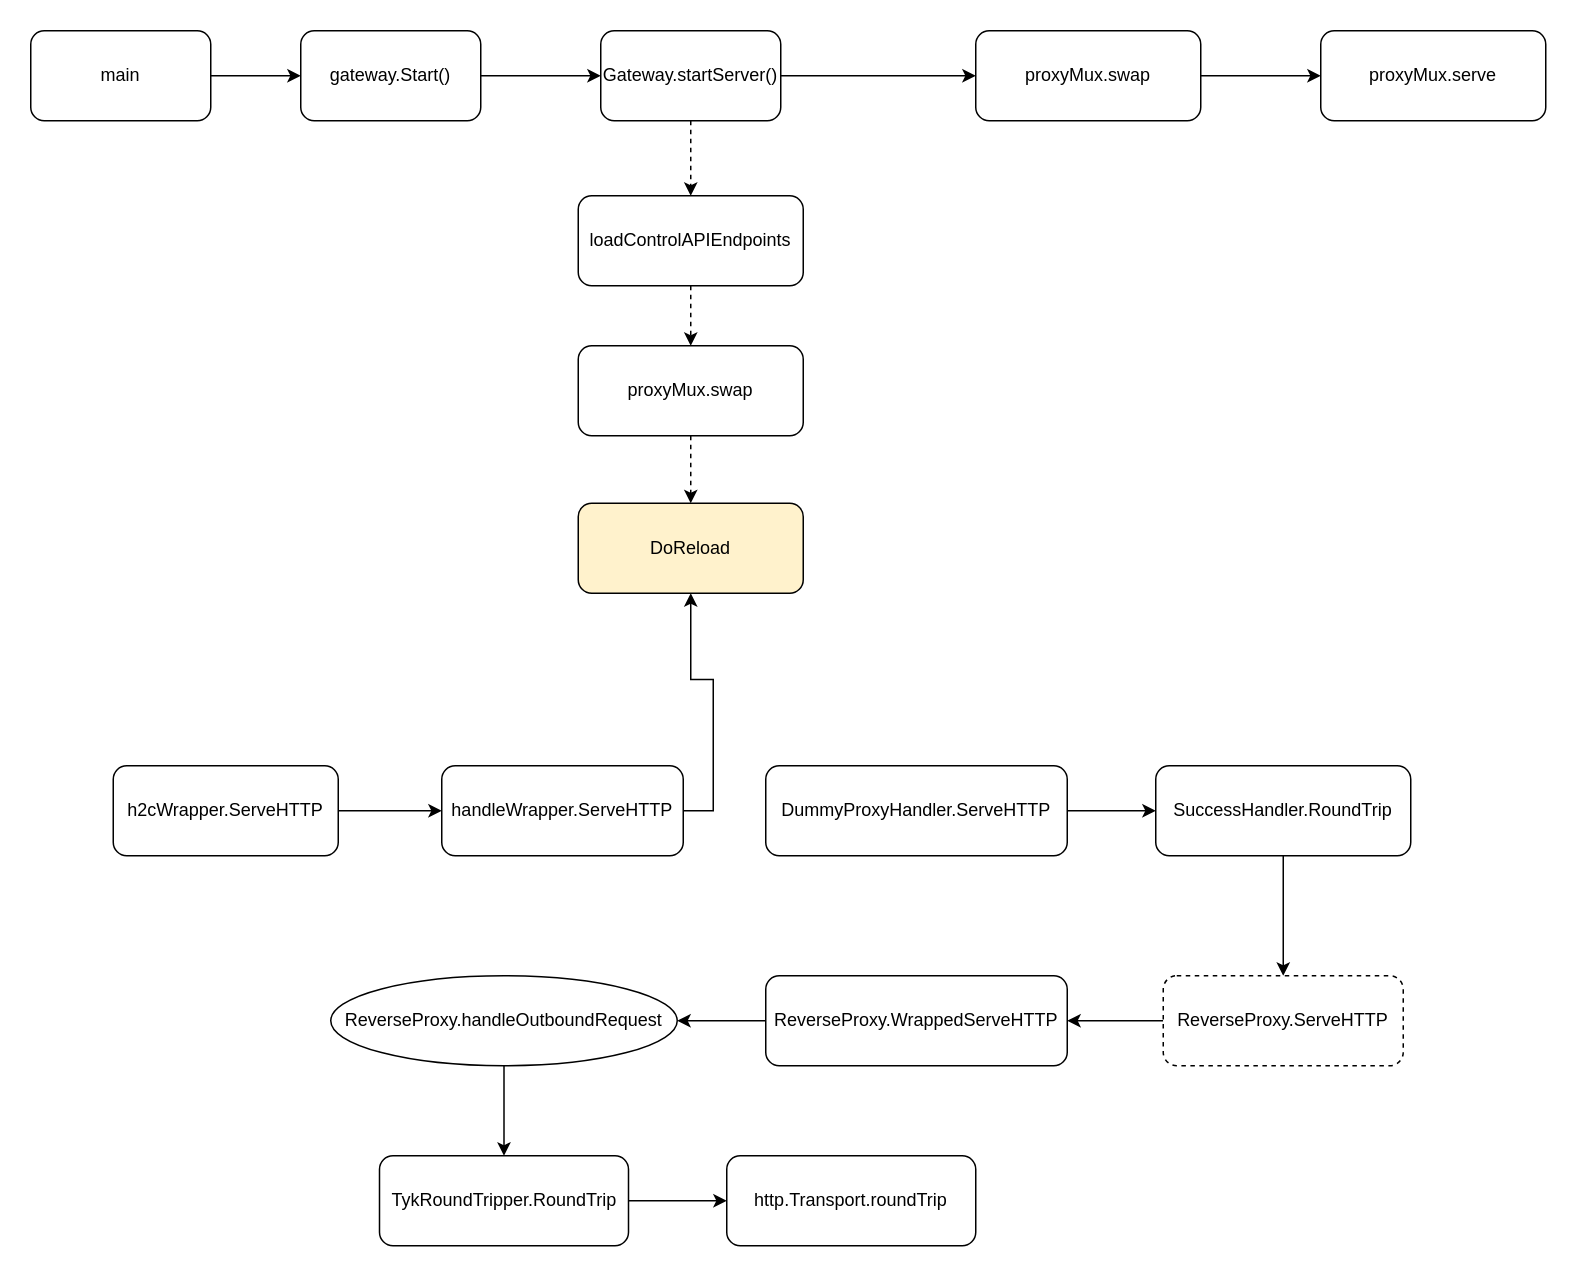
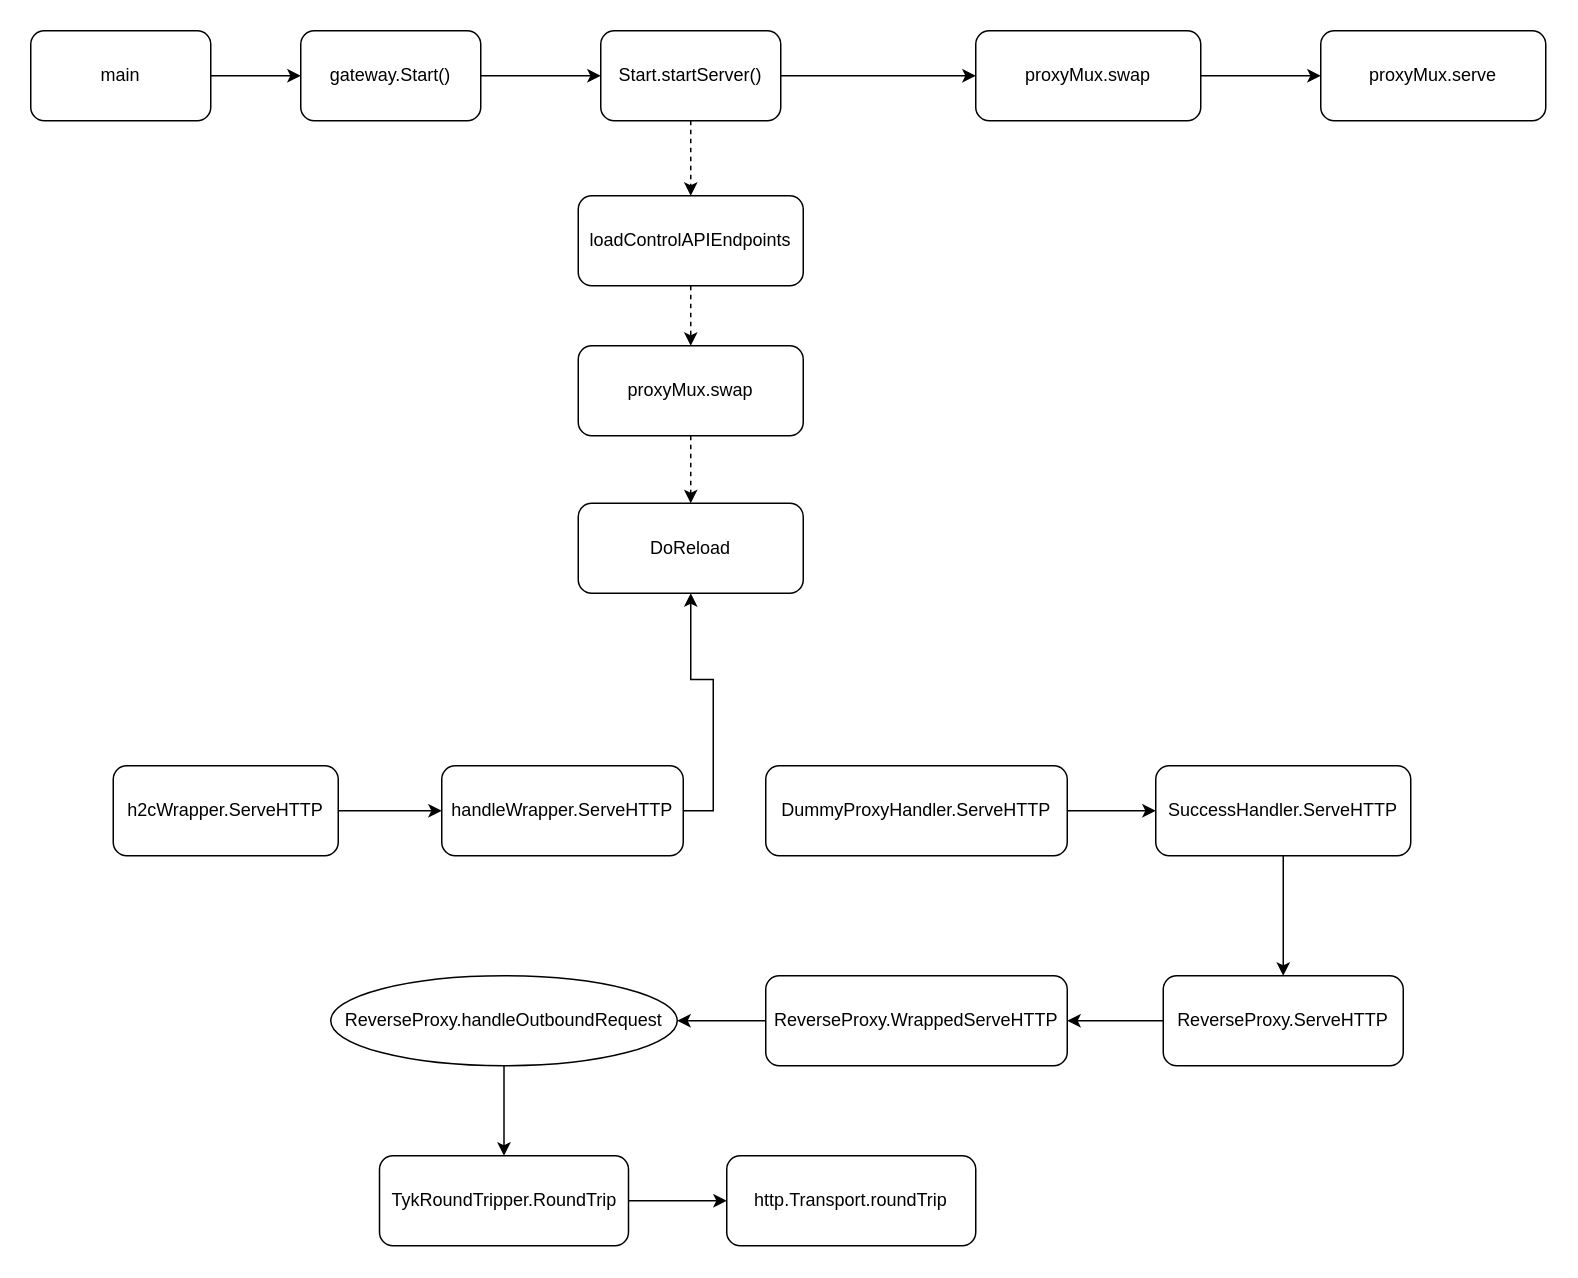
- <mxCell id="8" value="Gateway.startServer()" style="rounded=1;whiteSpace=wrap;html=1;" vertex="1" parent="1"><mxGeometry x="400" y="20" width="120" height="60" as="geometry" /></mxCell>
+ <mxCell id="8" value="Start.startServer()" style="rounded=1;whiteSpace=wrap;html=1;" vertex="1" parent="1"><mxGeometry x="400" y="20" width="120" height="60" as="geometry" /></mxCell>
- <mxCell id="13" value="DoReload" style="rounded=1;whiteSpace=wrap;html=1;fillColor=#fff2cc;" vertex="1" parent="1"><mxGeometry x="385" y="335" width="150" height="60" as="geometry" /></mxCell>
+ <mxCell id="13" value="DoReload" style="rounded=1;whiteSpace=wrap;html=1;" vertex="1" parent="1"><mxGeometry x="385" y="335" width="150" height="60" as="geometry" /></mxCell>
- <mxCell id="24" value="SuccessHandler.RoundTrip" style="rounded=1;whiteSpace=wrap;html=1;" vertex="1" parent="1"><mxGeometry x="770" y="510" width="170" height="60" as="geometry" /></mxCell>
+ <mxCell id="24" value="SuccessHandler.ServeHTTP" style="rounded=1;whiteSpace=wrap;html=1;" vertex="1" parent="1"><mxGeometry x="770" y="510" width="170" height="60" as="geometry" /></mxCell>
- <mxCell id="26" value="ReverseProxy.ServeHTTP" style="rounded=1;whiteSpace=wrap;html=1;dashed=1;" vertex="1" parent="1"><mxGeometry x="775" y="650" width="160" height="60" as="geometry" /></mxCell>
+ <mxCell id="26" value="ReverseProxy.ServeHTTP" style="rounded=1;whiteSpace=wrap;html=1;" vertex="1" parent="1"><mxGeometry x="775" y="650" width="160" height="60" as="geometry" /></mxCell>
